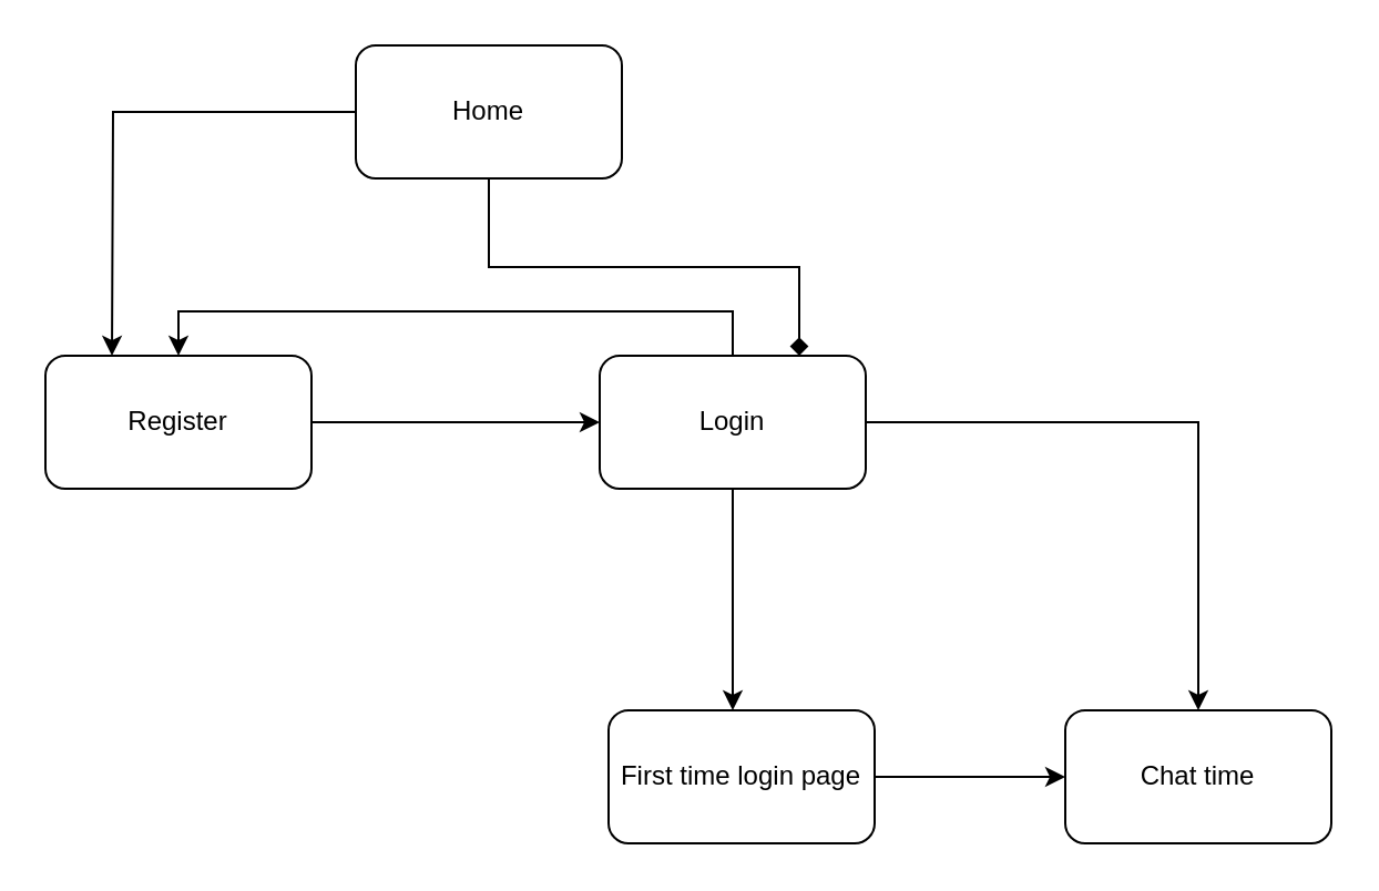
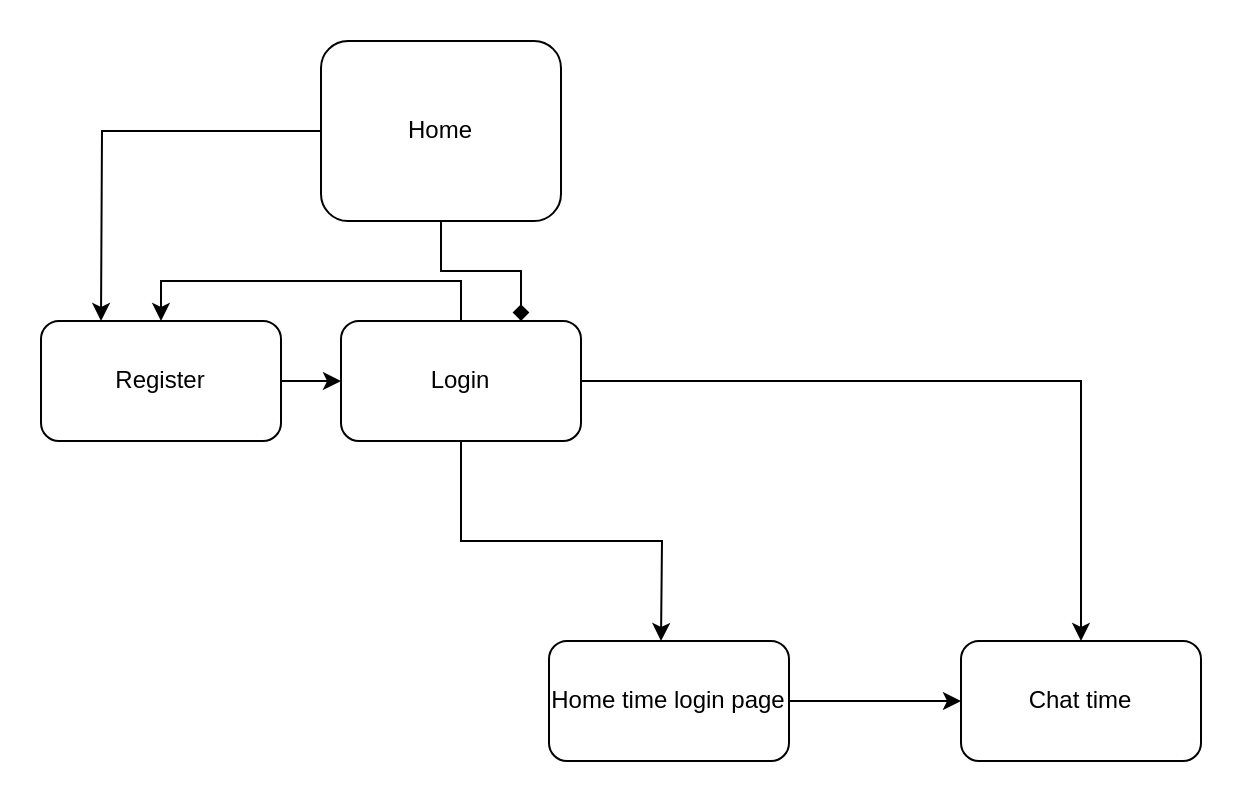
- <mxCell id="9" value="Home" style="rounded=1;whiteSpace=wrap;html=1;" vertex="1" parent="1"><mxGeometry x="160" y="20" width="120" height="60" as="geometry" /></mxCell>
+ <mxCell id="9" value="Home" style="rounded=1;whiteSpace=wrap;html=1;" vertex="1" parent="1"><mxGeometry x="160" y="20" width="120" height="90" as="geometry" /></mxCell>
- <mxCell id="5" value="Login" style="rounded=1;whiteSpace=wrap;html=1;" vertex="1" parent="1"><mxGeometry x="270" y="160" width="120" height="60" as="geometry" /></mxCell>
+ <mxCell id="5" value="Login" style="rounded=1;whiteSpace=wrap;html=1;" vertex="1" parent="1"><mxGeometry x="170" y="160" width="120" height="60" as="geometry" /></mxCell>
- <mxCell id="12" value="First time login page" style="rounded=1;whiteSpace=wrap;html=1;" vertex="1" parent="1"><mxGeometry x="274" y="320" width="120" height="60" as="geometry" /></mxCell>
+ <mxCell id="12" value="Home time login page" style="rounded=1;whiteSpace=wrap;html=1;" vertex="1" parent="1"><mxGeometry x="274" y="320" width="120" height="60" as="geometry" /></mxCell>
